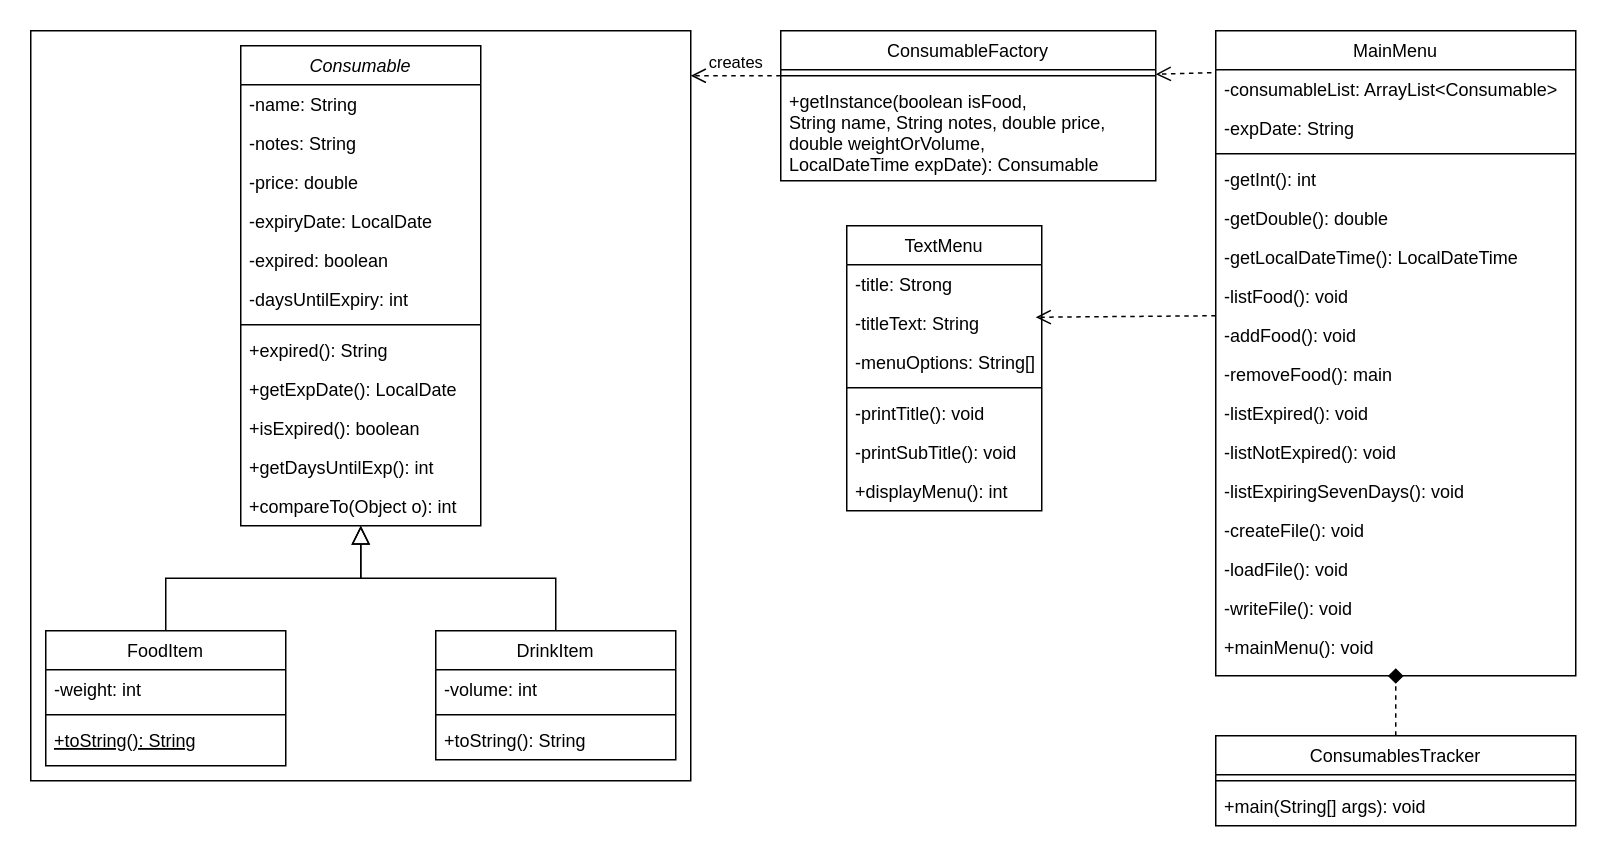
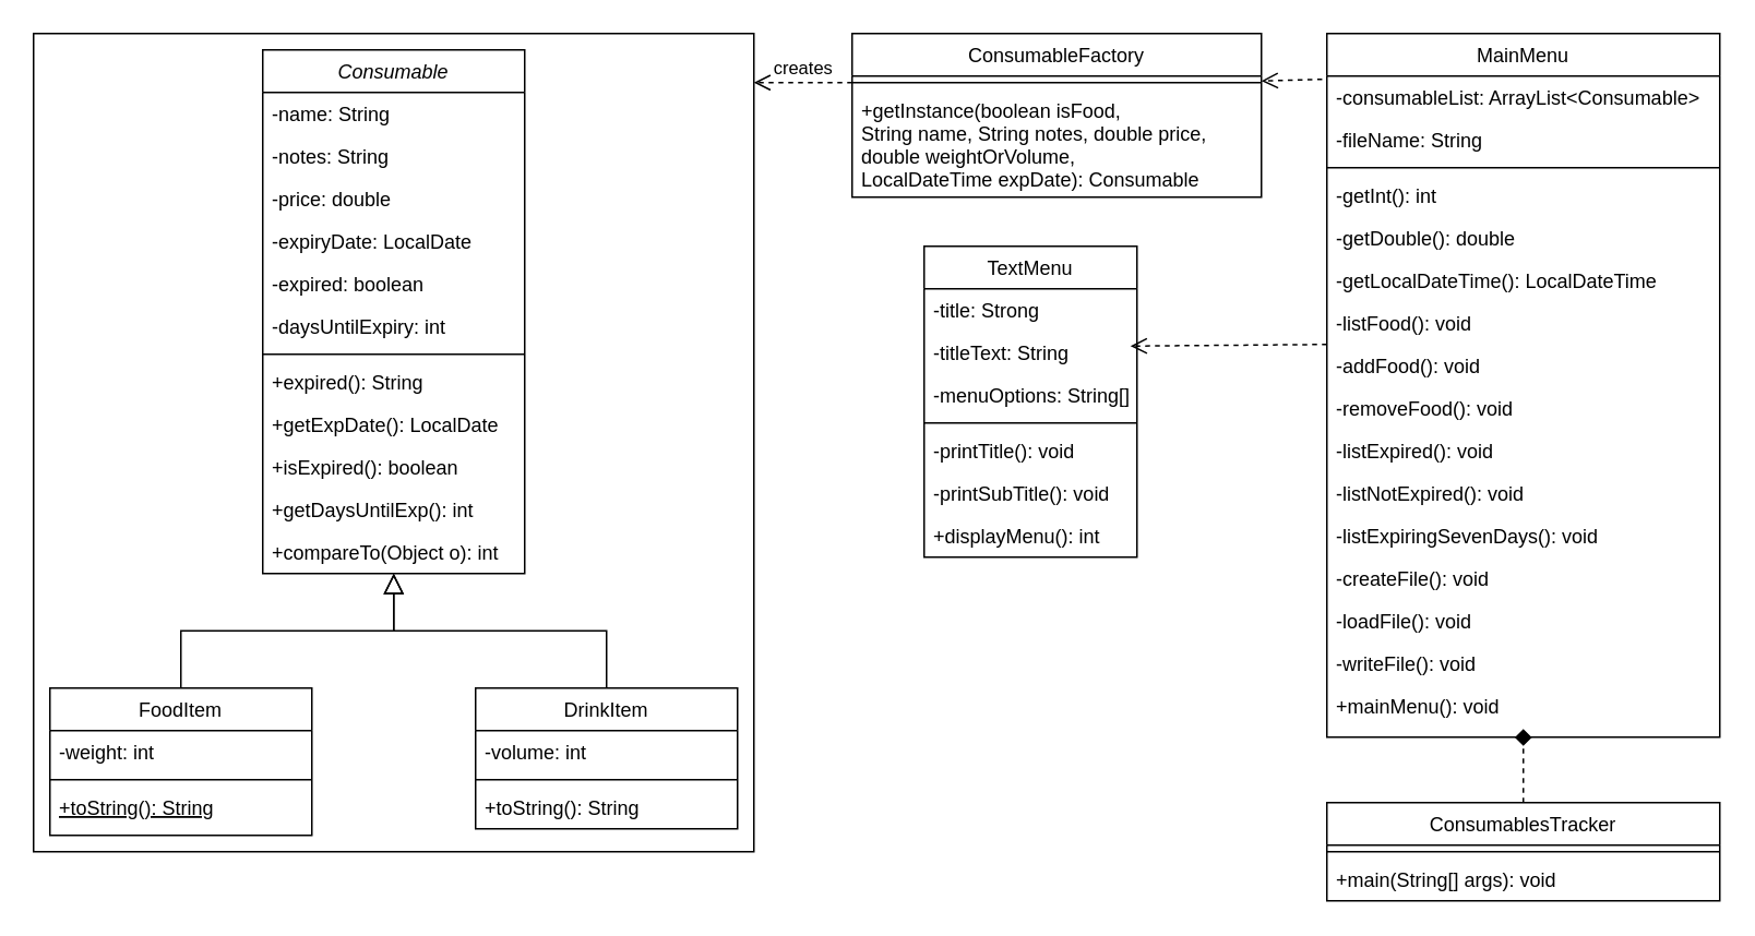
- <mxCell id="40" value="-expDate: String" style="text;align=left;verticalAlign=top;spacingLeft=4;spacingRight=4;overflow=hidden;rotatable=0;points=[[0,0.5],[1,0.5]];portConstraint=eastwest;rounded=0;shadow=0;html=0;" vertex="1" parent="38"><mxGeometry y="52" width="240" height="26" as="geometry" /></mxCell>
+ <mxCell id="40" value="-fileName: String" style="text;align=left;verticalAlign=top;spacingLeft=4;spacingRight=4;overflow=hidden;rotatable=0;points=[[0,0.5],[1,0.5]];portConstraint=eastwest;rounded=0;shadow=0;html=0;" vertex="1" parent="38"><mxGeometry y="52" width="240" height="26" as="geometry" /></mxCell>
- <mxCell id="47" value="-removeFood(): main" style="text;align=left;verticalAlign=top;spacingLeft=4;spacingRight=4;overflow=hidden;rotatable=0;points=[[0,0.5],[1,0.5]];portConstraint=eastwest;" parent="38" vertex="1"><mxGeometry y="216" width="240" height="26" as="geometry" /></mxCell>
+ <mxCell id="47" value="-removeFood(): void" style="text;align=left;verticalAlign=top;spacingLeft=4;spacingRight=4;overflow=hidden;rotatable=0;points=[[0,0.5],[1,0.5]];portConstraint=eastwest;" parent="38" vertex="1"><mxGeometry y="216" width="240" height="26" as="geometry" /></mxCell>
